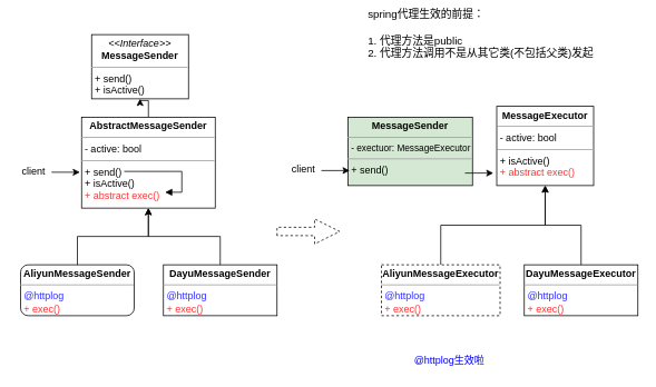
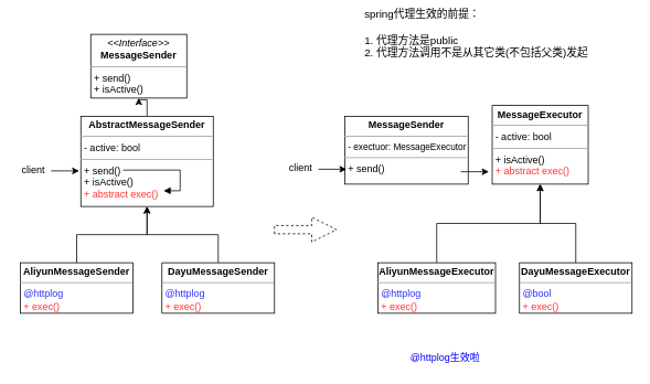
- <mxCell id="18" value="&lt;p style=&quot;margin: 0px ; margin-top: 4px ; text-align: center&quot;&gt;&lt;b&gt;MessageSender&lt;/b&gt;&lt;/p&gt;&lt;hr size=&quot;1&quot;&gt;&lt;p style=&quot;margin: 0px 0px 0px 4px ; font-size: 11px&quot;&gt;&lt;font style=&quot;font-size: 11px&quot;&gt;- exectuor: MessageExecutor&lt;/font&gt;&lt;/p&gt;&lt;hr size=&quot;1&quot; style=&quot;font-size: 11px&quot;&gt;&lt;p style=&quot;margin: 0px ; margin-left: 4px&quot;&gt;+ send()&lt;/p&gt;" style="verticalAlign=top;align=left;overflow=fill;fontSize=12;fontFamily=Helvetica;html=1;fillColor=#d5e8d4;" vertex="1" parent="1"><mxGeometry x="416" y="140" width="149" height="82" as="geometry" /></mxCell>
+ <mxCell id="18" value="&lt;p style=&quot;margin: 0px ; margin-top: 4px ; text-align: center&quot;&gt;&lt;b&gt;MessageSender&lt;/b&gt;&lt;/p&gt;&lt;hr size=&quot;1&quot;&gt;&lt;p style=&quot;margin: 0px 0px 0px 4px ; font-size: 11px&quot;&gt;&lt;font style=&quot;font-size: 11px&quot;&gt;- exectuor: MessageExecutor&lt;/font&gt;&lt;/p&gt;&lt;hr size=&quot;1&quot; style=&quot;font-size: 11px&quot;&gt;&lt;p style=&quot;margin: 0px ; margin-left: 4px&quot;&gt;+ send()&lt;/p&gt;" style="verticalAlign=top;align=left;overflow=fill;fontSize=12;fontFamily=Helvetica;html=1;" vertex="1" parent="1"><mxGeometry x="416" y="140" width="149" height="82" as="geometry" /></mxCell>
- <mxCell id="17" value="&lt;p style=&quot;margin: 0px ; margin-top: 4px ; text-align: center&quot;&gt;&lt;b&gt;DayuMessageExecutor&lt;/b&gt;&lt;/p&gt;&lt;hr size=&quot;1&quot;&gt;&lt;p style=&quot;margin: 0px ; margin-left: 4px&quot;&gt;&lt;font color=&quot;#3333ff&quot;&gt;@httplog&lt;/font&gt;&lt;/p&gt;&lt;p style=&quot;margin: 0px ; margin-left: 4px&quot;&gt;&lt;span style=&quot;color: rgb(255 , 51 , 51)&quot;&gt;+ exec()&lt;/span&gt;&lt;br&gt;&lt;/p&gt;" style="verticalAlign=top;align=left;overflow=fill;fontSize=12;fontFamily=Helvetica;html=1;" vertex="1" parent="1"><mxGeometry x="627" y="317" width="136" height="61" as="geometry" /></mxCell>
+ <mxCell id="17" value="&lt;p style=&quot;margin: 0px ; margin-top: 4px ; text-align: center&quot;&gt;&lt;b&gt;DayuMessageExecutor&lt;/b&gt;&lt;/p&gt;&lt;hr size=&quot;1&quot;&gt;&lt;p style=&quot;margin: 0px ; margin-left: 4px&quot;&gt;&lt;font color=&quot;#3333ff&quot;&gt;@bool&lt;/font&gt;&lt;/p&gt;&lt;p style=&quot;margin: 0px ; margin-left: 4px&quot;&gt;&lt;span style=&quot;color: rgb(255 , 51 , 51)&quot;&gt;+ exec()&lt;/span&gt;&lt;br&gt;&lt;/p&gt;" style="verticalAlign=top;align=left;overflow=fill;fontSize=12;fontFamily=Helvetica;html=1;" vertex="1" parent="1"><mxGeometry x="627" y="317" width="136" height="61" as="geometry" /></mxCell>
- <mxCell id="6" value="&lt;p style=&quot;margin: 0px ; margin-top: 4px ; text-align: center&quot;&gt;&lt;b&gt;AliyunMessageSender&lt;/b&gt;&lt;/p&gt;&lt;hr size=&quot;1&quot;&gt;&lt;p style=&quot;margin: 0px ; margin-left: 4px&quot;&gt;&lt;font color=&quot;#3333ff&quot;&gt;@httplog&lt;/font&gt;&lt;/p&gt;&lt;p style=&quot;margin: 0px ; margin-left: 4px&quot;&gt;&lt;span style=&quot;color: rgb(255 , 51 , 51)&quot;&gt;+ exec()&lt;/span&gt;&lt;br&gt;&lt;/p&gt;" style="verticalAlign=top;align=left;overflow=fill;fontSize=12;fontFamily=Helvetica;html=1;rounded=1;" vertex="1" parent="1"><mxGeometry x="24" y="317" width="136" height="61" as="geometry" /></mxCell>
+ <mxCell id="6" value="&lt;p style=&quot;margin: 0px ; margin-top: 4px ; text-align: center&quot;&gt;&lt;b&gt;AliyunMessageSender&lt;/b&gt;&lt;/p&gt;&lt;hr size=&quot;1&quot;&gt;&lt;p style=&quot;margin: 0px ; margin-left: 4px&quot;&gt;&lt;font color=&quot;#3333ff&quot;&gt;@httplog&lt;/font&gt;&lt;/p&gt;&lt;p style=&quot;margin: 0px ; margin-left: 4px&quot;&gt;&lt;span style=&quot;color: rgb(255 , 51 , 51)&quot;&gt;+ exec()&lt;/span&gt;&lt;br&gt;&lt;/p&gt;" style="verticalAlign=top;align=left;overflow=fill;fontSize=12;fontFamily=Helvetica;html=1;" vertex="1" parent="1"><mxGeometry x="24" y="317" width="136" height="61" as="geometry" /></mxCell>
- <mxCell id="15" value="&lt;p style=&quot;margin: 0px ; margin-top: 4px ; text-align: center&quot;&gt;&lt;b&gt;AliyunMessageExecutor&lt;/b&gt;&lt;/p&gt;&lt;hr size=&quot;1&quot;&gt;&lt;p style=&quot;margin: 0px ; margin-left: 4px&quot;&gt;&lt;font color=&quot;#3333ff&quot;&gt;@httplog&lt;/font&gt;&lt;/p&gt;&lt;p style=&quot;margin: 0px ; margin-left: 4px&quot;&gt;&lt;span style=&quot;color: rgb(255 , 51 , 51)&quot;&gt;+ exec()&lt;/span&gt;&lt;br&gt;&lt;/p&gt;" style="verticalAlign=top;align=left;overflow=fill;fontSize=12;fontFamily=Helvetica;html=1;dashed=1;" vertex="1" parent="1"><mxGeometry x="456" y="317" width="142" height="61" as="geometry" /></mxCell>
+ <mxCell id="15" value="&lt;p style=&quot;margin: 0px ; margin-top: 4px ; text-align: center&quot;&gt;&lt;b&gt;AliyunMessageExecutor&lt;/b&gt;&lt;/p&gt;&lt;hr size=&quot;1&quot;&gt;&lt;p style=&quot;margin: 0px ; margin-left: 4px&quot;&gt;&lt;font color=&quot;#3333ff&quot;&gt;@httplog&lt;/font&gt;&lt;/p&gt;&lt;p style=&quot;margin: 0px ; margin-left: 4px&quot;&gt;&lt;span style=&quot;color: rgb(255 , 51 , 51)&quot;&gt;+ exec()&lt;/span&gt;&lt;br&gt;&lt;/p&gt;" style="verticalAlign=top;align=left;overflow=fill;fontSize=12;fontFamily=Helvetica;html=1;" vertex="1" parent="1"><mxGeometry x="456" y="317" width="142" height="61" as="geometry" /></mxCell>
